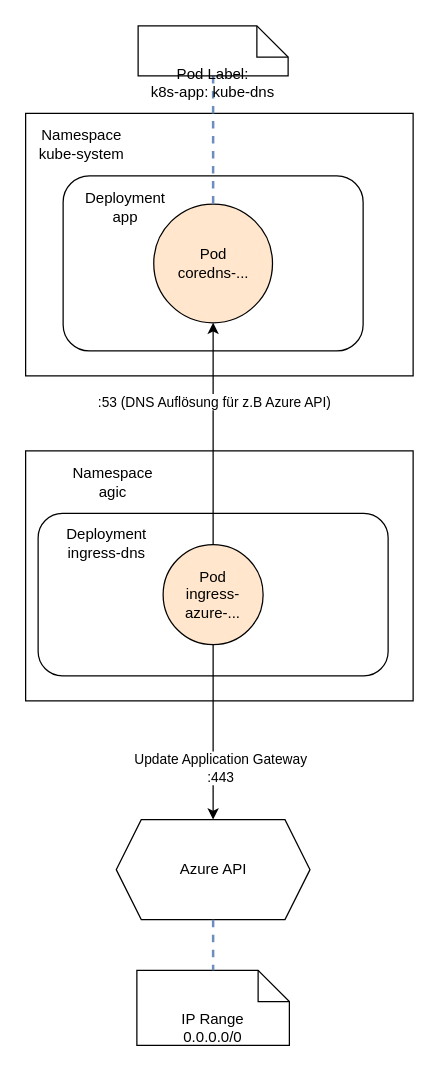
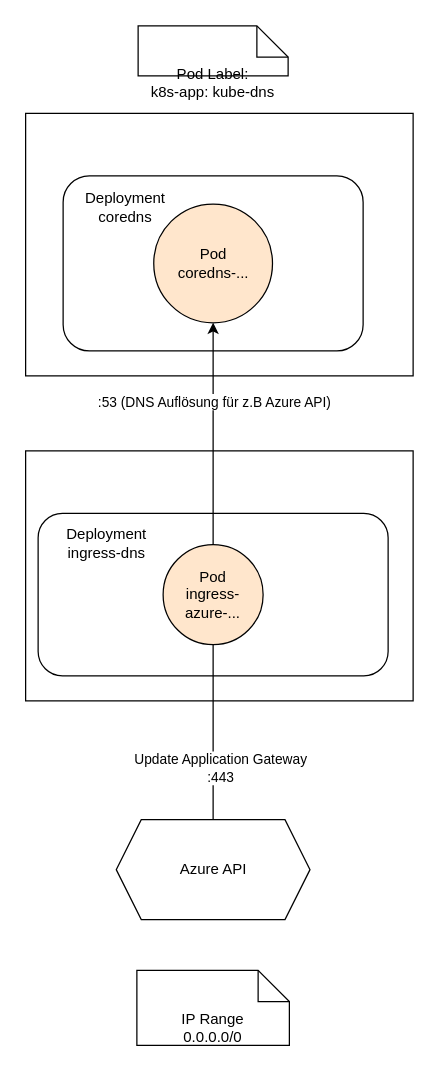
- <mxCell id="16" style="edgeStyle=orthogonalEdgeStyle;rounded=0;orthogonalLoop=1;jettySize=auto;html=1;endArrow=none;endFill=0;dashed=1;strokeWidth=2;fillColor=#dae8fc;strokeColor=#6c8ebf;" parent="1" source="17" target="11" edge="1"><mxGeometry relative="1" as="geometry" /></mxCell>
- <mxCell id="12" value="Namespace&lt;br&gt;kube-system" style="text;html=1;strokeColor=none;fillColor=none;align=center;verticalAlign=middle;whiteSpace=wrap;rounded=0;" parent="1" vertex="1"><mxGeometry x="20" y="100" width="90" height="30" as="geometry" /></mxCell>
- <mxCell id="13" value="Deployment&lt;br&gt;app" style="text;html=1;strokeColor=none;fillColor=none;align=center;verticalAlign=middle;whiteSpace=wrap;rounded=0;" parent="1" vertex="1"><mxGeometry x="55" width="90" height="30" as="geometry" y="150" /></mxCell>
+ <mxCell id="13" value="Deployment&lt;br&gt;coredns" style="text;html=1;strokeColor=none;fillColor=none;align=center;verticalAlign=middle;whiteSpace=wrap;rounded=0;" parent="1" vertex="1"><mxGeometry x="55" width="90" height="30" as="geometry" y="150" /></mxCell>
- <mxCell id="7" value="Namespace&lt;br&gt;agic" style="text;html=1;strokeColor=none;fillColor=none;align=center;verticalAlign=middle;whiteSpace=wrap;rounded=0;" parent="1" vertex="1"><mxGeometry x="20" y="370" width="140" height="30" as="geometry" /></mxCell>
- <mxCell id="4" style="edgeStyle=orthogonalEdgeStyle;rounded=0;orthogonalLoop=1;jettySize=auto;html=1;entryX=0.5;entryY=0;entryDx=0;entryDy=0;" edge="1" parent="1" source="6" target="18"><mxGeometry relative="1" as="geometry" /></mxCell>
+ <mxCell id="4" style="edgeStyle=orthogonalEdgeStyle;rounded=0;orthogonalLoop=1;jettySize=auto;html=1;entryX=0.5;entryY=0;entryDx=0;entryDy=0;endArrow=none;" edge="1" parent="1" source="6" target="18"><mxGeometry relative="1" as="geometry" /></mxCell>
- <mxCell id="20" style="edgeStyle=orthogonalEdgeStyle;rounded=0;orthogonalLoop=1;jettySize=auto;html=1;entryX=0.5;entryY=0;entryDx=0;entryDy=0;entryPerimeter=0;endArrow=none;endFill=0;fillColor=#dae8fc;strokeColor=#6c8ebf;dashed=1;strokeWidth=2;exitX=0.5;exitY=1;exitDx=0;exitDy=0;" edge="1" parent="1" source="18" target="19"><mxGeometry relative="1" as="geometry"><mxPoint x="-200" y="523" as="sourcePoint" /><mxPoint x="-200" y="581" as="targetPoint" /></mxGeometry></mxCell>
